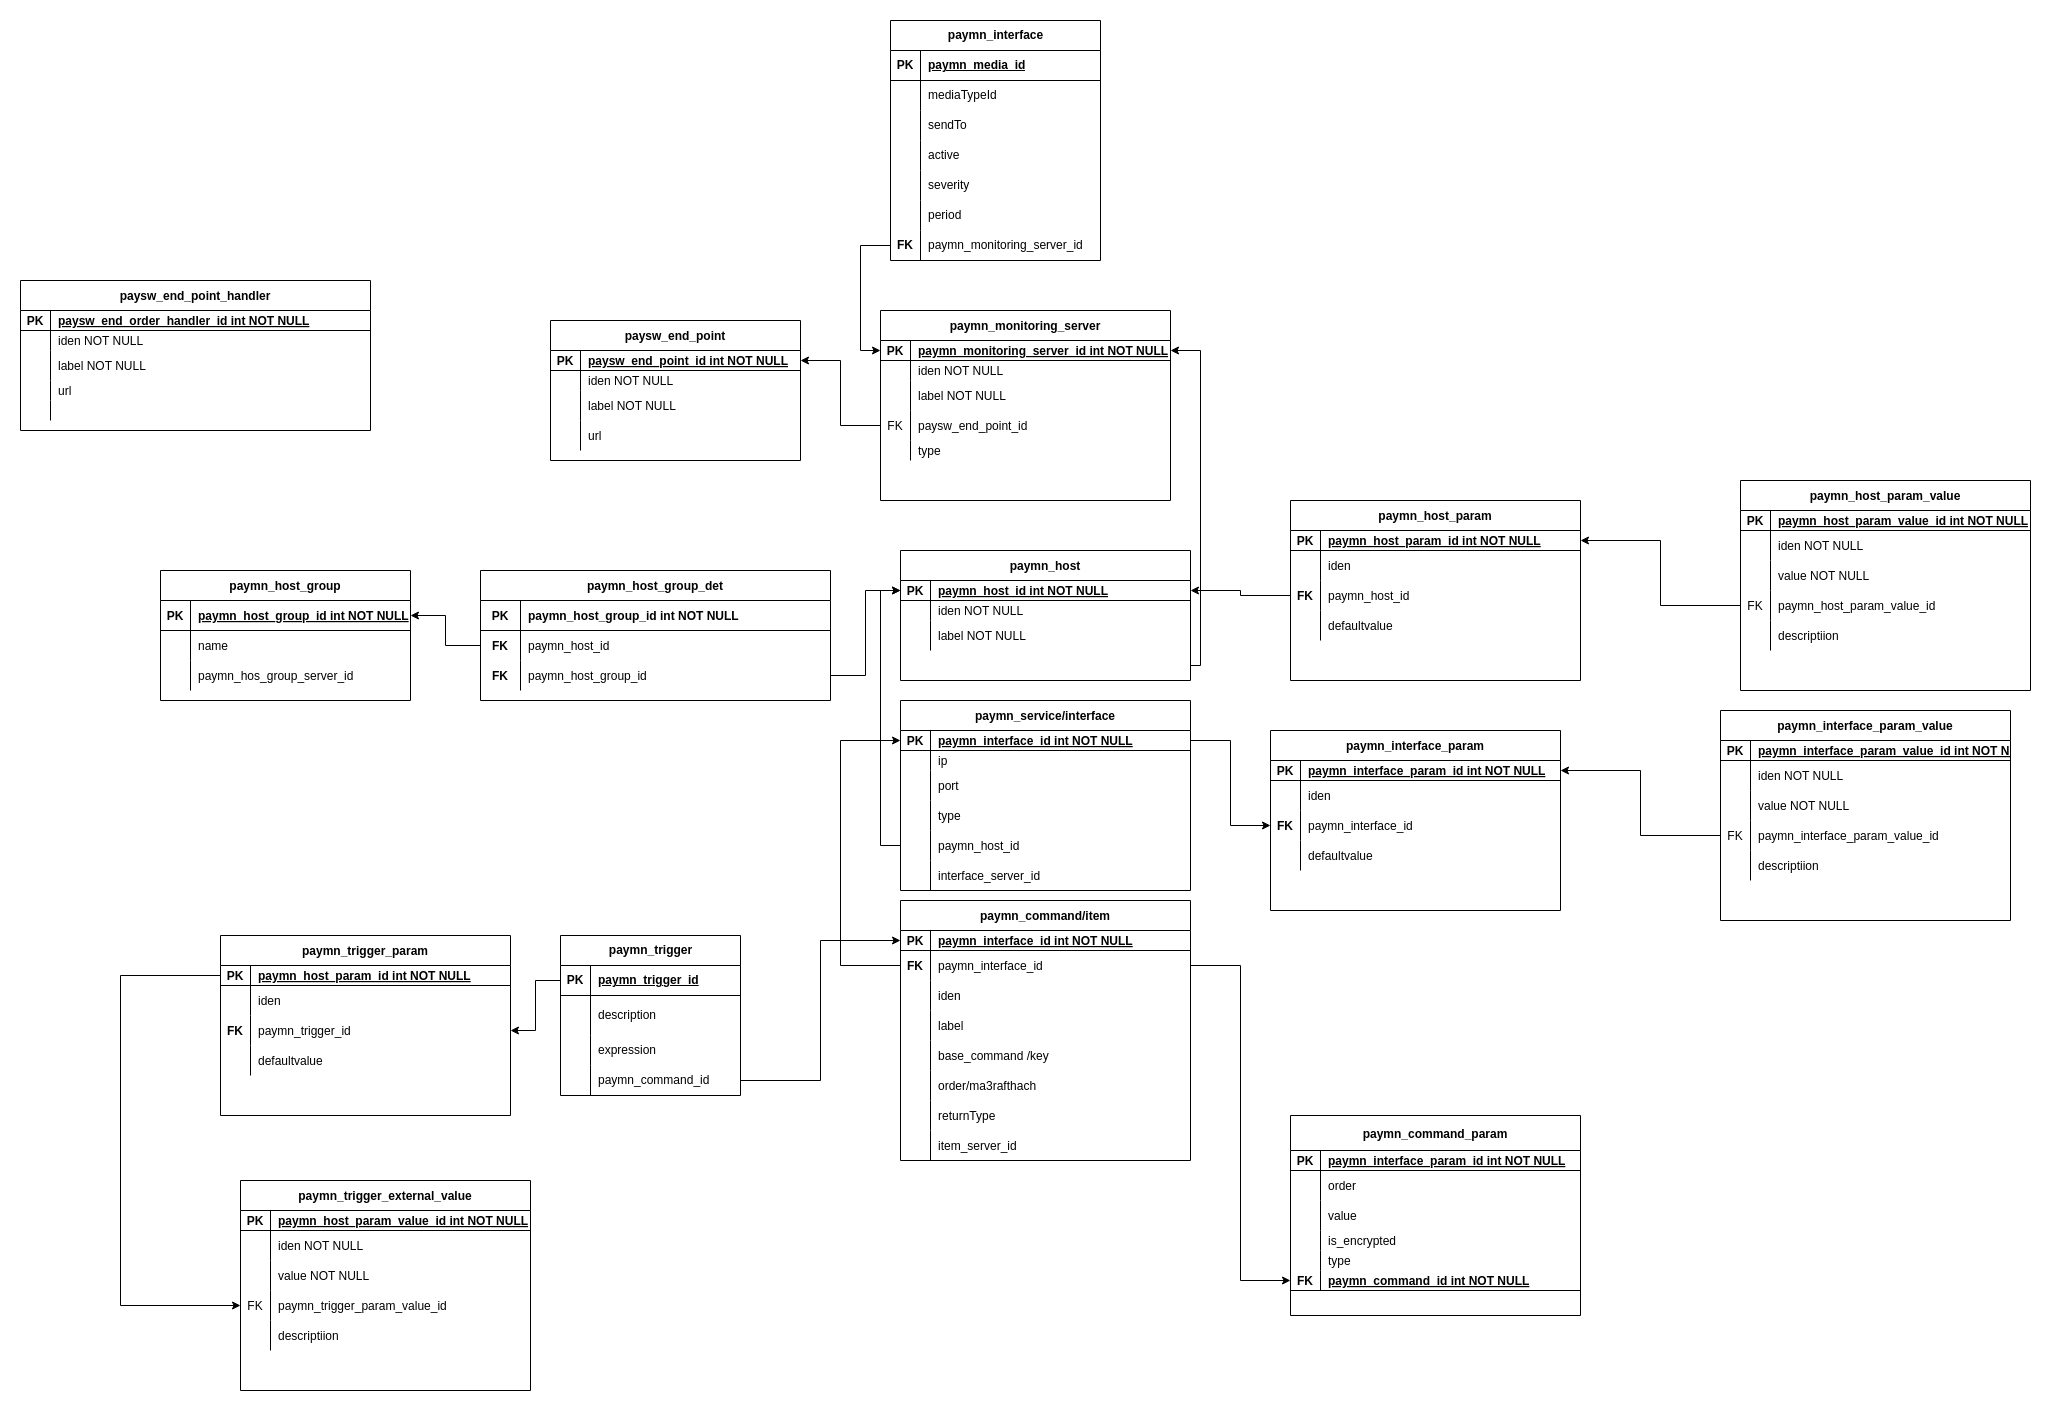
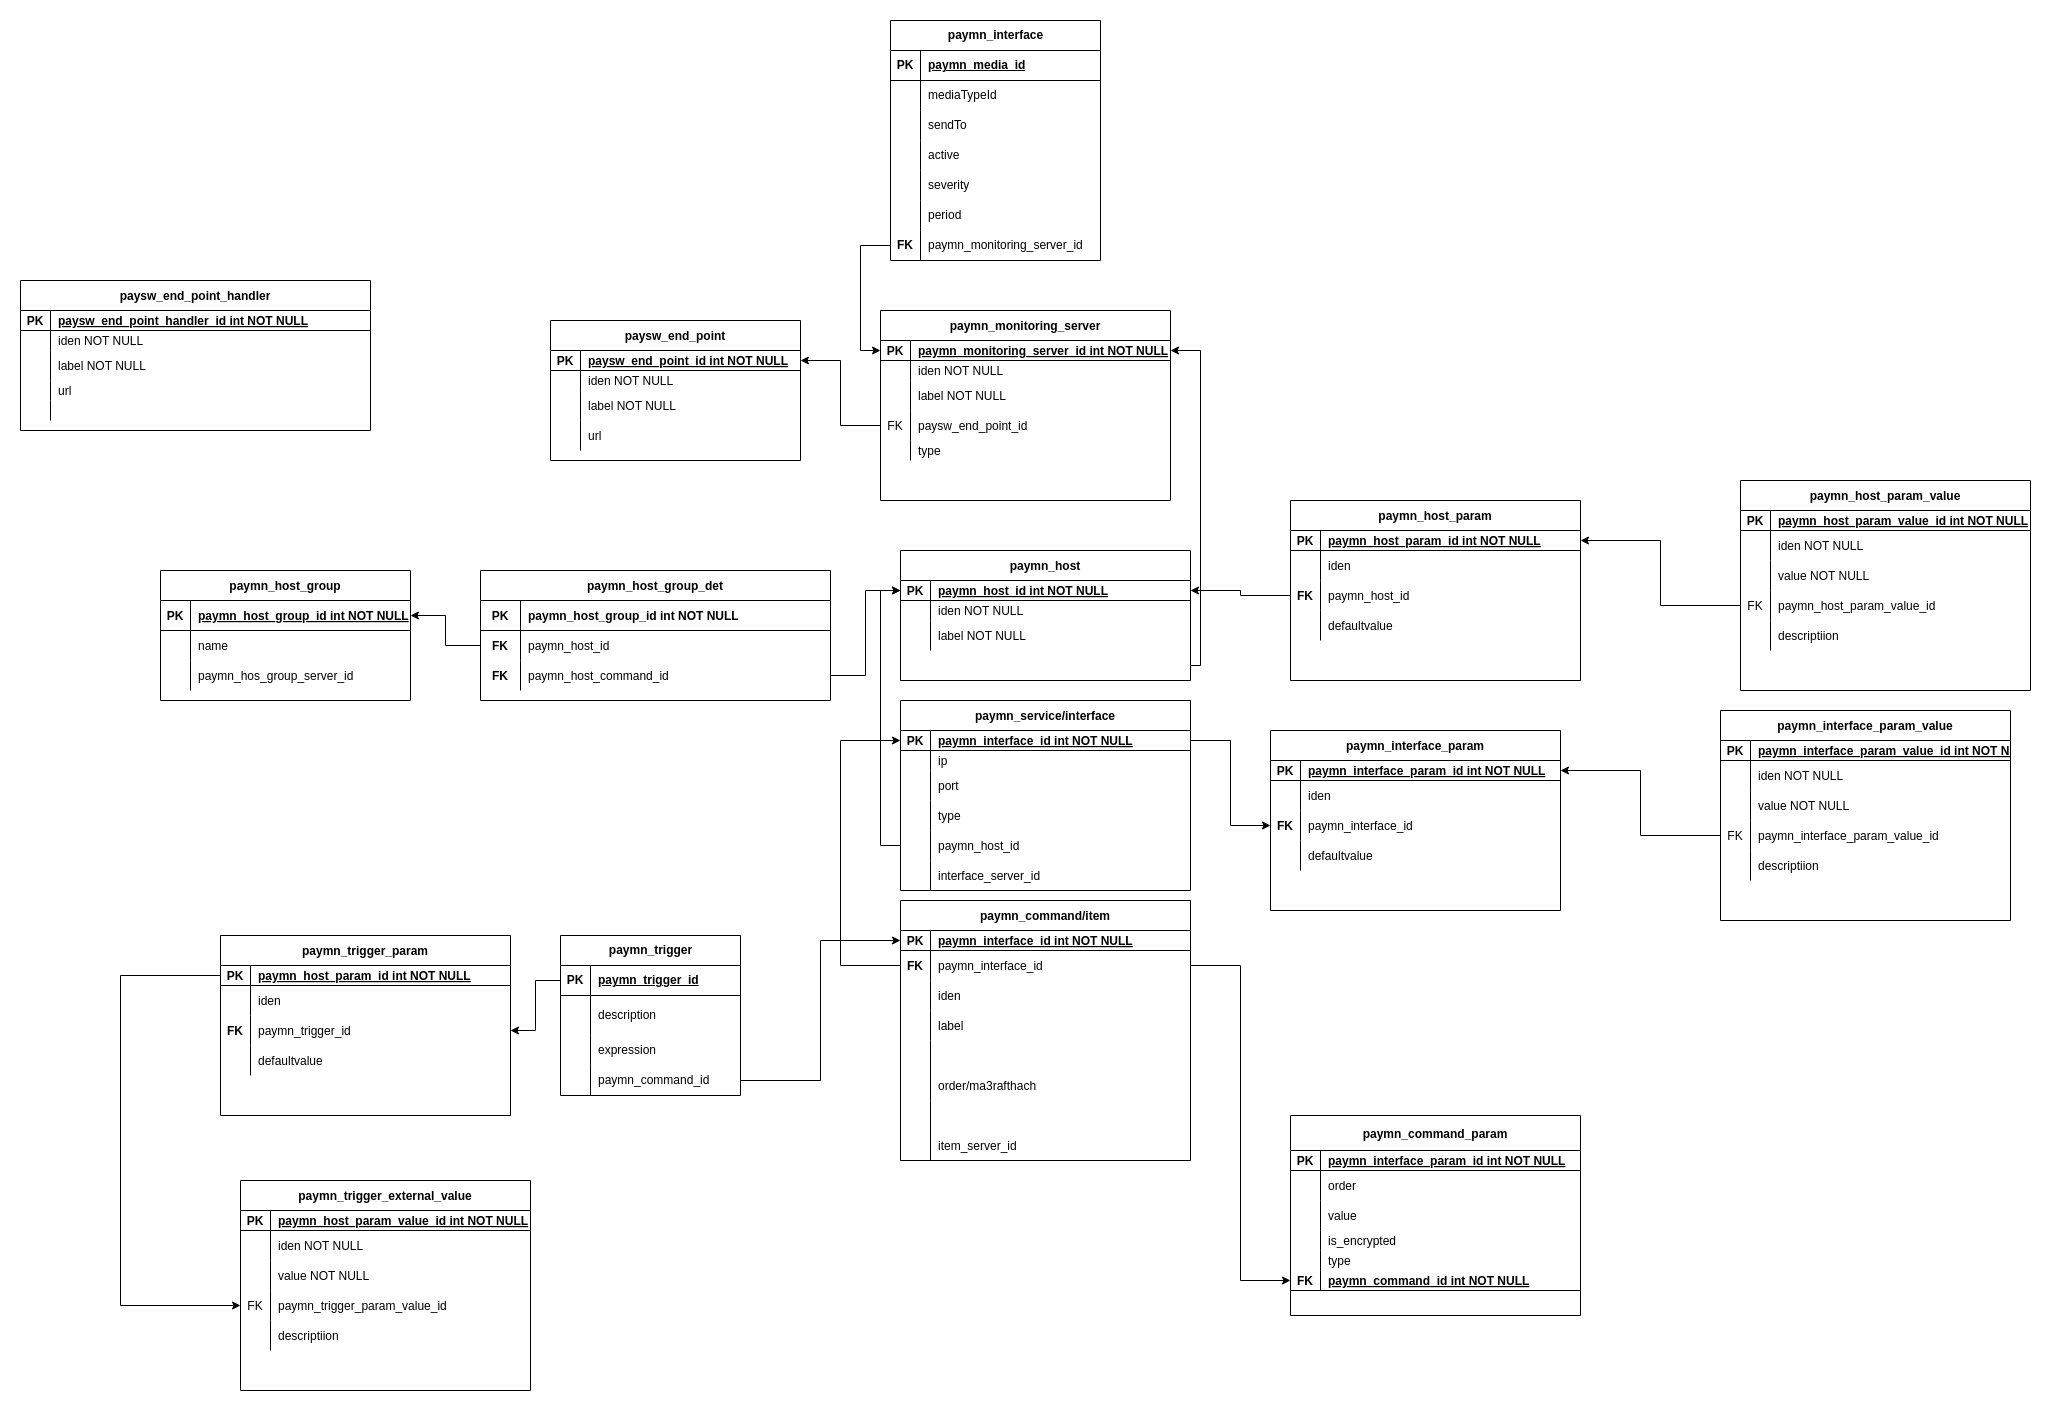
- <mxCell id="69" value="paysw_end_order_handler_id int NOT NULL " style="shape=partialRectangle;overflow=hidden;connectable=0;fillColor=none;top=0;left=0;bottom=0;right=0;align=left;spacingLeft=6;fontStyle=5;" parent="67" vertex="1"><mxGeometry x="30" width="320" height="20" as="geometry"><mxRectangle width="320" height="20" as="alternateBounds" /></mxGeometry></mxCell>
+ <mxCell id="69" value="paysw_end_point_handler_id int NOT NULL " style="shape=partialRectangle;overflow=hidden;connectable=0;fillColor=none;top=0;left=0;bottom=0;right=0;align=left;spacingLeft=6;fontStyle=5;" parent="67" vertex="1"><mxGeometry x="30" width="320" height="20" as="geometry"><mxRectangle width="320" height="20" as="alternateBounds" /></mxGeometry></mxCell>
- <mxCell id="11" value="paymn_host_group_id" style="shape=partialRectangle;overflow=hidden;connectable=0;fillColor=none;top=0;left=0;bottom=0;right=0;align=left;spacingLeft=6;" parent="9" vertex="1"><mxGeometry x="40" width="310" height="30" as="geometry"><mxRectangle width="310" height="30" as="alternateBounds" /></mxGeometry></mxCell>
+ <mxCell id="11" value="paymn_host_command_id" style="shape=partialRectangle;overflow=hidden;connectable=0;fillColor=none;top=0;left=0;bottom=0;right=0;align=left;spacingLeft=6;" parent="9" vertex="1"><mxGeometry x="40" width="310" height="30" as="geometry"><mxRectangle width="310" height="30" as="alternateBounds" /></mxGeometry></mxCell>
- <mxCell id="164" value="base_command /key" style="shape=partialRectangle;overflow=hidden;connectable=0;fillColor=none;top=0;left=0;bottom=0;right=0;align=left;spacingLeft=6;" parent="162" vertex="1"><mxGeometry x="30" width="260" height="30" as="geometry"><mxRectangle width="260" height="30" as="alternateBounds" /></mxGeometry></mxCell>
- <mxCell id="170" value="returnType" style="shape=partialRectangle;overflow=hidden;connectable=0;fillColor=none;top=0;left=0;bottom=0;right=0;align=left;spacingLeft=6;" parent="168" vertex="1"><mxGeometry x="30" width="260" height="30" as="geometry"><mxRectangle width="260" height="30" as="alternateBounds" /></mxGeometry></mxCell>
